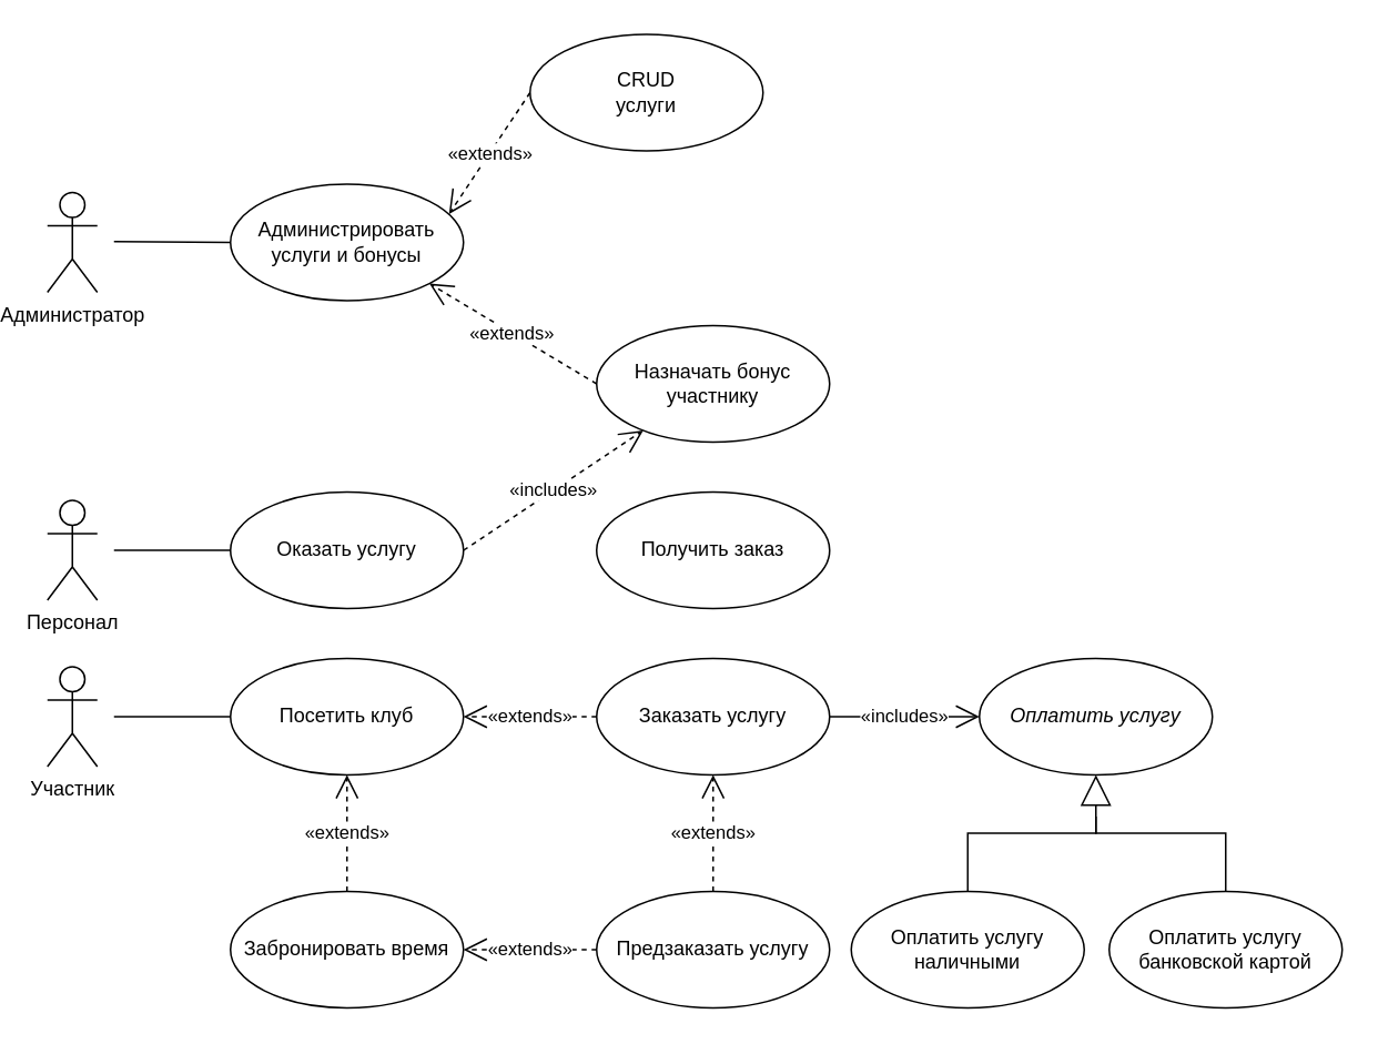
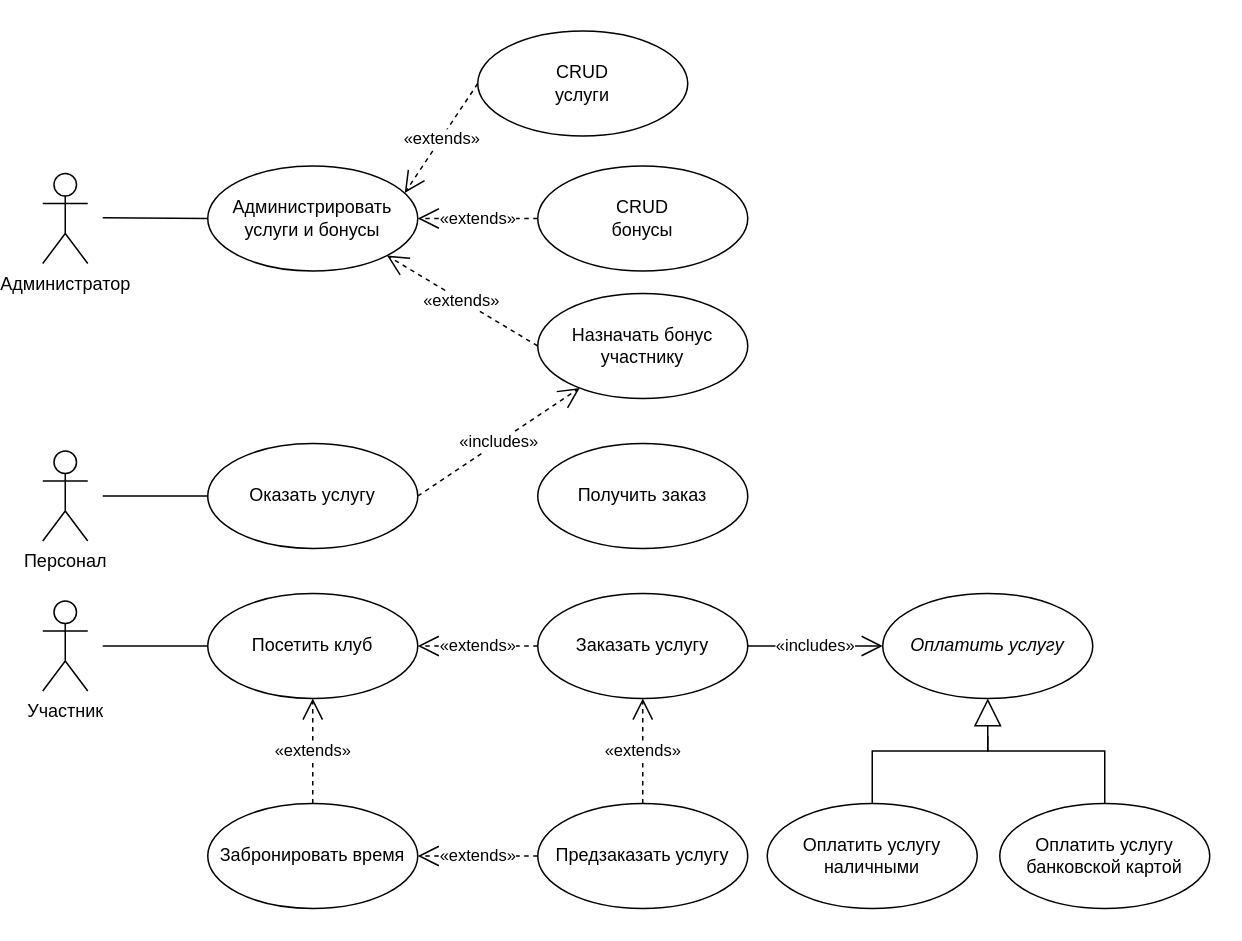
+ <mxCell id="10" value="«extends»" style="endArrow=open;endSize=12;dashed=1;html=1;rounded=0;exitX=0;exitY=0.5;exitDx=0;exitDy=0;entryX=1;entryY=0.5;entryDx=0;entryDy=0;" edge="1" parent="1" source="7" target="4"><mxGeometry width="160" relative="1" as="geometry"><mxPoint x="460" y="155" as="sourcePoint" /><mxPoint x="300" y="155" as="targetPoint" /></mxGeometry></mxCell>
+ <mxCell id="7" value="CRUD&lt;div&gt;бонусы&lt;/div&gt;" style="ellipse;whiteSpace=wrap;html=1;" vertex="1" parent="1"><mxGeometry x="350" y="110" width="140" height="70" as="geometry" /></mxCell>
